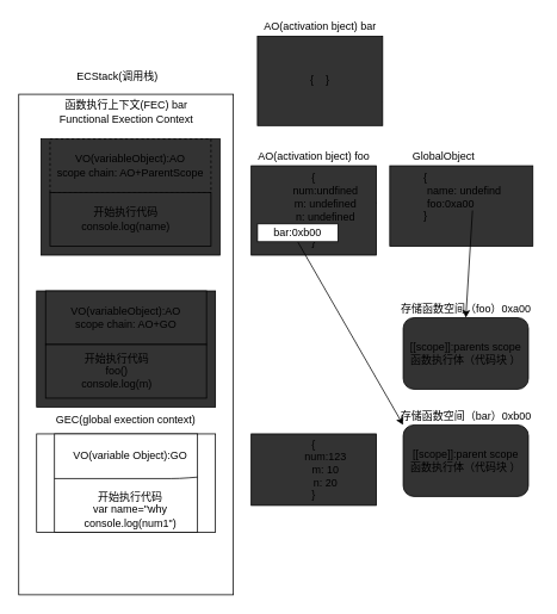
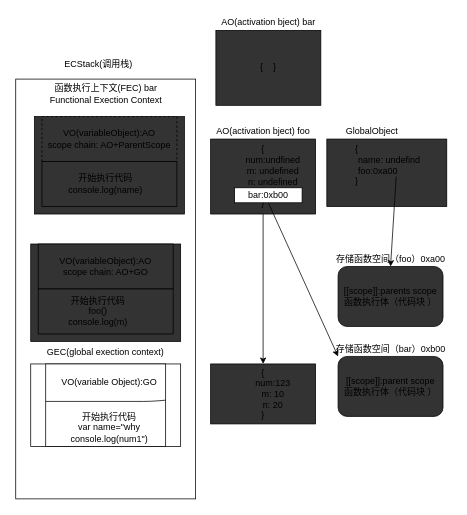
- <mxCell id="28" value="&lt;span&gt;bar:0xb00&lt;/span&gt;" style="rounded=0;whiteSpace=wrap;html=1;" vertex="1" parent="1"><mxGeometry x="287" y="250" width="90" height="20" as="geometry" /></mxCell>
+ <mxCell id="28" value="&lt;span&gt;bar:0xb00&lt;/span&gt;" style="rounded=0;whiteSpace=wrap;html=1;" vertex="1" parent="1"><mxGeometry x="312" y="250" width="90" height="20" as="geometry" /></mxCell>
+ <mxCell id="19" style="edgeStyle=none;html=1;exitX=0.5;exitY=1;exitDx=0;exitDy=0;entryX=0.5;entryY=0;entryDx=0;entryDy=0;" parent="1" source="20" target="24" edge="1"><mxGeometry relative="1" as="geometry" /></mxCell>
